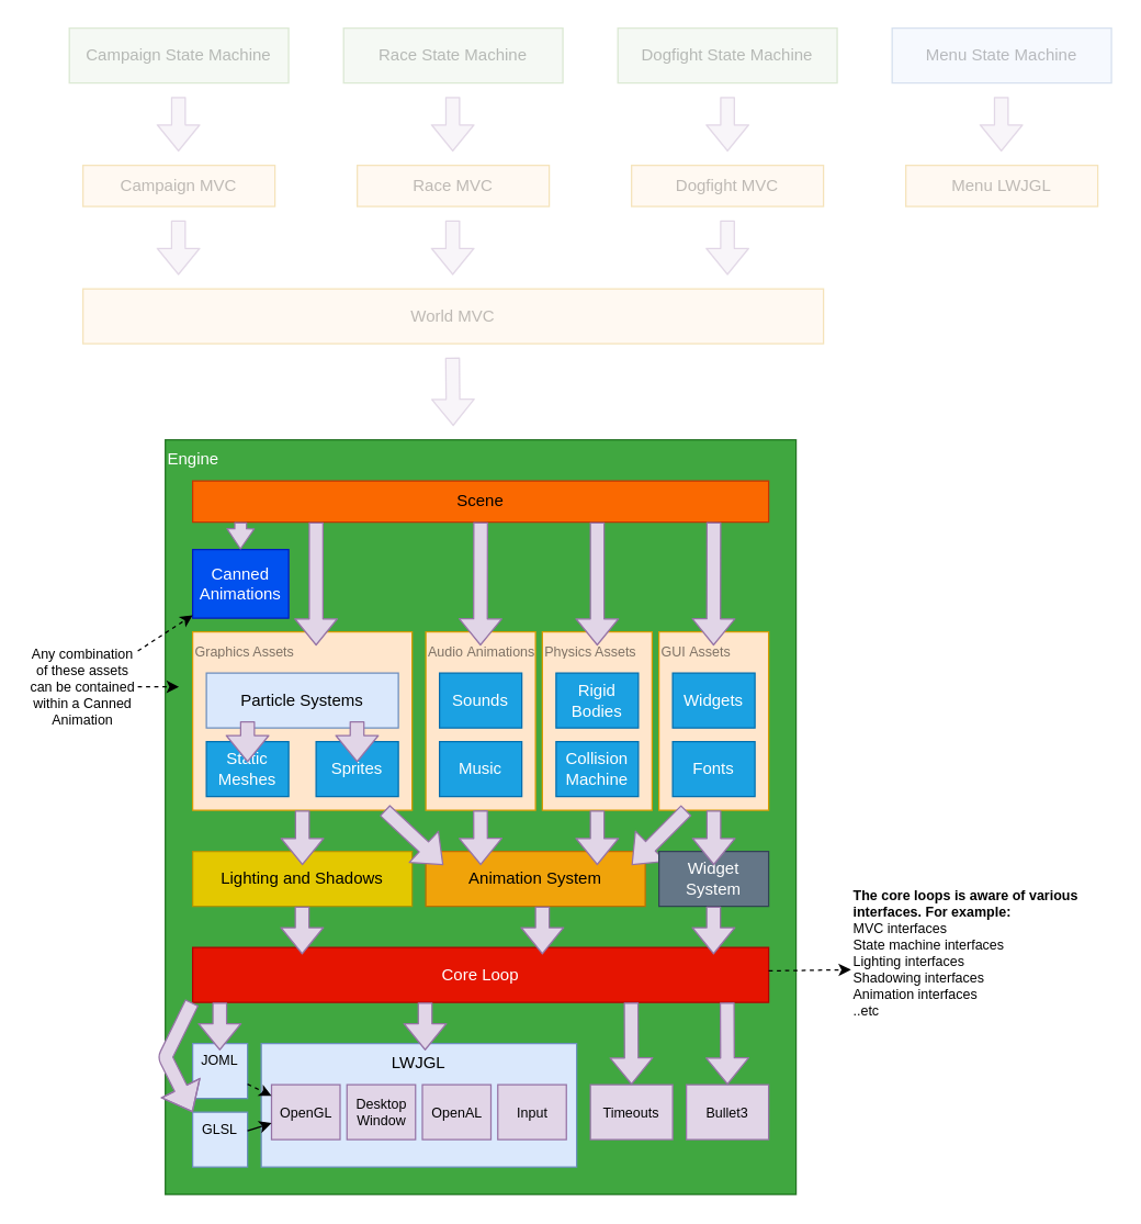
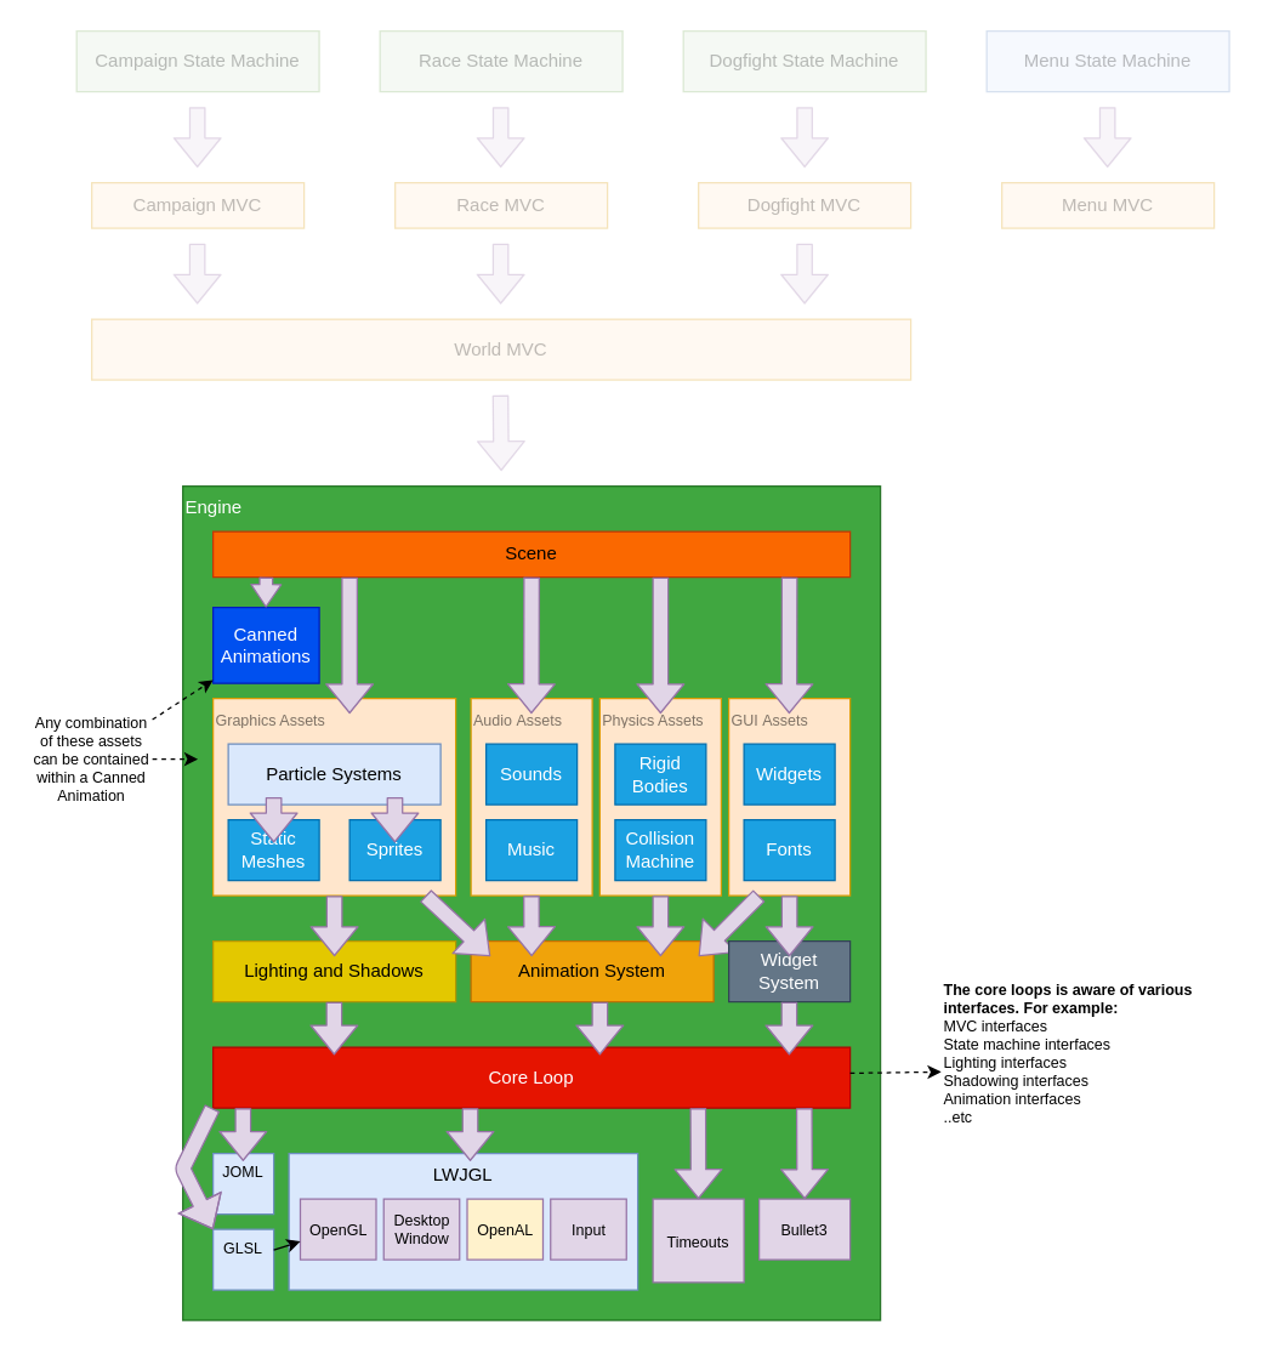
- <mxCell id="35" value="Menu LWJGL" style="rounded=0;whiteSpace=wrap;html=1;fillColor=#ffe6cc;strokeColor=#d79b00;opacity=25;textOpacity=25;align=center;verticalAlign=middle;" parent="1" vertex="1"><mxGeometry x="660" y="120" width="140" height="30" as="geometry" /></mxCell>
+ <mxCell id="35" value="Menu MVC" style="rounded=0;whiteSpace=wrap;html=1;fillColor=#ffe6cc;strokeColor=#d79b00;opacity=25;textOpacity=25;align=center;verticalAlign=middle;" parent="1" vertex="1"><mxGeometry x="660" y="120" width="140" height="30" as="geometry" /></mxCell>
- <mxCell id="4" value="&lt;font style=&quot;font-size: 10px&quot;&gt;Audio&amp;nbsp;&lt;/font&gt;&lt;span style=&quot;font-size: 10px&quot;&gt;Animations&lt;/span&gt;" style="rounded=0;whiteSpace=wrap;html=1;fillColor=#ffe6cc;strokeColor=#d79b00;textOpacity=50;verticalAlign=top;align=left;" parent="1" vertex="1"><mxGeometry x="310" y="460" width="80" height="130" as="geometry" /></mxCell>
+ <mxCell id="4" value="&lt;font style=&quot;font-size: 10px&quot;&gt;Audio&amp;nbsp;&lt;/font&gt;&lt;span style=&quot;font-size: 10px&quot;&gt;Assets&lt;/span&gt;" style="rounded=0;whiteSpace=wrap;html=1;fillColor=#ffe6cc;strokeColor=#d79b00;textOpacity=50;verticalAlign=top;align=left;" parent="1" vertex="1"><mxGeometry x="310" y="460" width="80" height="130" as="geometry" /></mxCell>
- <mxCell id="19" value="" style="endArrow=classic;html=1;dashed=1;" parent="1" source="18" target="14" edge="1"><mxGeometry width="50" height="50" relative="1" as="geometry"><mxPoint x="100" y="690" as="sourcePoint" /><mxPoint x="150" y="640" as="targetPoint" /></mxGeometry></mxCell>
- <mxCell id="15" value="OpenAL" style="rounded=0;whiteSpace=wrap;html=1;fillColor=#e1d5e7;strokeColor=#9673a6;fontSize=10;" parent="1" vertex="1"><mxGeometry x="307.5" y="790" width="50" height="40" as="geometry" /></mxCell>
+ <mxCell id="15" value="OpenAL" style="rounded=0;whiteSpace=wrap;html=1;fillColor=#fff2cc;strokeColor=#9673a6;fontSize=10;" parent="1" vertex="1"><mxGeometry x="307.5" y="790" width="50" height="40" as="geometry" /></mxCell>
- <mxCell id="17" value="Timeouts" style="rounded=0;whiteSpace=wrap;html=1;fillColor=#e1d5e7;strokeColor=#9673a6;fontSize=10;" parent="1" vertex="1"><mxGeometry x="430" y="790" width="60" height="40" as="geometry" /></mxCell>
+ <mxCell id="17" value="Timeouts" style="rounded=0;whiteSpace=wrap;html=1;fillColor=#e1d5e7;strokeColor=#9673a6;fontSize=10;" parent="1" vertex="1"><mxGeometry x="430" y="790" width="60" height="55" as="geometry" /></mxCell>
